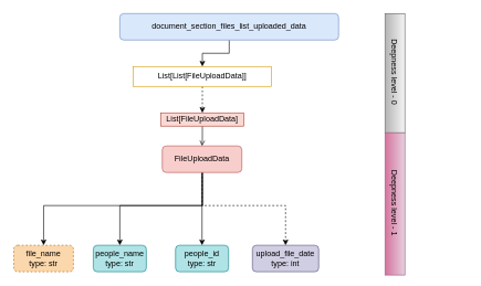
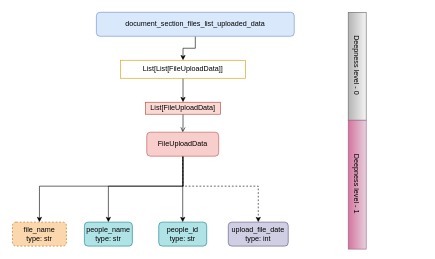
- <mxCell id="3" value="document_section_files_list_uploaded_data" style="rounded=1;whiteSpace=wrap;html=1;fillColor=#dae8fc;strokeColor=#6c8ebf;" parent="1" vertex="1"><mxGeometry x="180" y="20" width="330" height="40" as="geometry" /></mxCell>
+ <mxCell id="3" value="document_section_files_list_uploaded_data" style="rounded=1;whiteSpace=wrap;html=1;fillColor=#dae8fc;strokeColor=#6c8ebf;" parent="1" vertex="1"><mxGeometry x="160" y="20" width="330" height="40" as="geometry" /></mxCell>
- <mxCell id="17" value="" style="edgeStyle=orthogonalEdgeStyle;rounded=0;orthogonalLoop=1;jettySize=auto;html=1;dashed=1;" edge="1" parent="1" source="18" target="11"><mxGeometry relative="1" as="geometry" /></mxCell>
+ <mxCell id="17" value="" style="edgeStyle=orthogonalEdgeStyle;rounded=0;orthogonalLoop=1;jettySize=auto;html=1;" edge="1" parent="1" source="18" target="11"><mxGeometry relative="1" as="geometry" /></mxCell>
